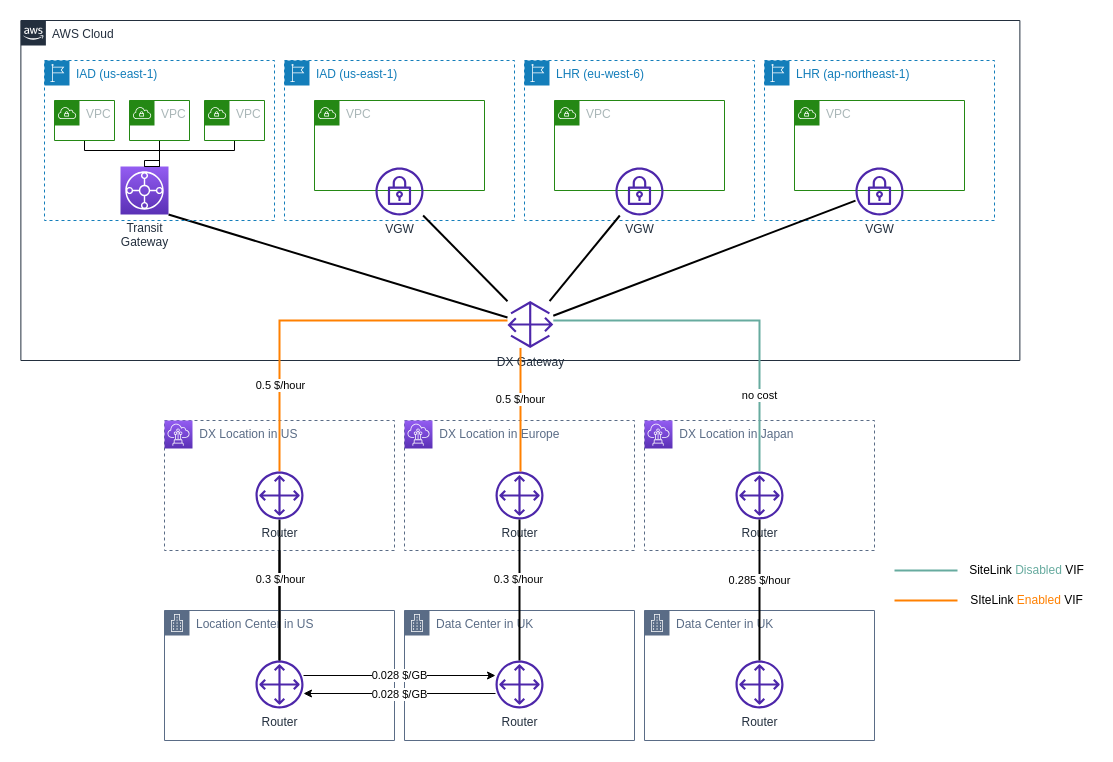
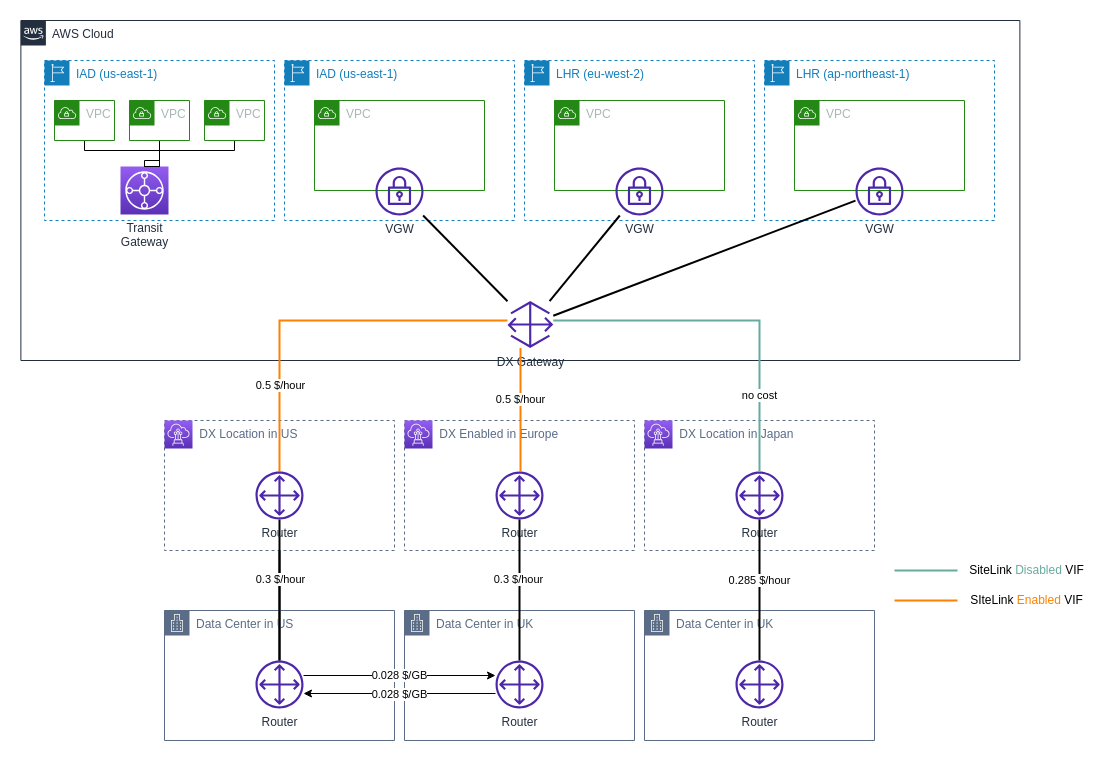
- <mxCell id="10" value="LHR (eu-west-6)" style="points=[[0,0],[0.25,0],[0.5,0],[0.75,0],[1,0],[1,0.25],[1,0.5],[1,0.75],[1,1],[0.75,1],[0.5,1],[0.25,1],[0,1],[0,0.75],[0,0.5],[0,0.25]];outlineConnect=0;gradientColor=none;html=1;whiteSpace=wrap;fontSize=12;fontStyle=0;container=0;pointerEvents=0;collapsible=0;recursiveResize=0;shape=mxgraph.aws4.group;grIcon=mxgraph.aws4.group_region;strokeColor=#147EBA;fillColor=none;verticalAlign=top;align=left;spacingLeft=30;fontColor=#147EBA;dashed=1;" vertex="1" parent="9"><mxGeometry width="230" height="160" as="geometry" /></mxCell>
+ <mxCell id="10" value="LHR (eu-west-2)" style="points=[[0,0],[0.25,0],[0.5,0],[0.75,0],[1,0],[1,0.25],[1,0.5],[1,0.75],[1,1],[0.75,1],[0.5,1],[0.25,1],[0,1],[0,0.75],[0,0.5],[0,0.25]];outlineConnect=0;gradientColor=none;html=1;whiteSpace=wrap;fontSize=12;fontStyle=0;container=0;pointerEvents=0;collapsible=0;recursiveResize=0;shape=mxgraph.aws4.group;grIcon=mxgraph.aws4.group_region;strokeColor=#147EBA;fillColor=none;verticalAlign=top;align=left;spacingLeft=30;fontColor=#147EBA;dashed=1;" vertex="1" parent="9"><mxGeometry width="230" height="160" as="geometry" /></mxCell>
- <mxCell id="18" style="rounded=0;orthogonalLoop=1;jettySize=auto;html=1;endArrow=none;endFill=0;exitX=1;exitY=1;exitDx=0;exitDy=0;exitPerimeter=0;strokeColor=#000000;strokeWidth=2;" edge="1" parent="1" source="19" target="17"><mxGeometry relative="1" as="geometry" /></mxCell>
- <mxCell id="33" value="          DX Location in Europe" style="fillColor=none;strokeColor=#5A6C86;dashed=1;verticalAlign=top;fontStyle=0;fontColor=#5A6C86;align=left;" vertex="1" parent="32"><mxGeometry width="230" height="130" as="geometry" /></mxCell>
+ <mxCell id="33" value="          DX Enabled in Europe" style="fillColor=none;strokeColor=#5A6C86;dashed=1;verticalAlign=top;fontStyle=0;fontColor=#5A6C86;align=left;" vertex="1" parent="32"><mxGeometry width="230" height="130" as="geometry" /></mxCell>
- <mxCell id="30" value="Location Center in US" style="points=[[0,0],[0.25,0],[0.5,0],[0.75,0],[1,0],[1,0.25],[1,0.5],[1,0.75],[1,1],[0.75,1],[0.5,1],[0.25,1],[0,1],[0,0.75],[0,0.5],[0,0.25]];outlineConnect=0;gradientColor=none;html=1;whiteSpace=wrap;fontSize=12;fontStyle=0;container=1;pointerEvents=0;collapsible=0;recursiveResize=0;shape=mxgraph.aws4.group;grIcon=mxgraph.aws4.group_corporate_data_center;strokeColor=#5A6C86;fillColor=none;verticalAlign=top;align=left;spacingLeft=30;fontColor=#5A6C86;dashed=0;" vertex="1" parent="1"><mxGeometry x="164" y="610" width="230" height="130" as="geometry" /></mxCell>
+ <mxCell id="30" value="Data Center in US" style="points=[[0,0],[0.25,0],[0.5,0],[0.75,0],[1,0],[1,0.25],[1,0.5],[1,0.75],[1,1],[0.75,1],[0.5,1],[0.25,1],[0,1],[0,0.75],[0,0.5],[0,0.25]];outlineConnect=0;gradientColor=none;html=1;whiteSpace=wrap;fontSize=12;fontStyle=0;container=1;pointerEvents=0;collapsible=0;recursiveResize=0;shape=mxgraph.aws4.group;grIcon=mxgraph.aws4.group_corporate_data_center;strokeColor=#5A6C86;fillColor=none;verticalAlign=top;align=left;spacingLeft=30;fontColor=#5A6C86;dashed=0;" vertex="1" parent="1"><mxGeometry x="164" y="610" width="230" height="130" as="geometry" /></mxCell>
